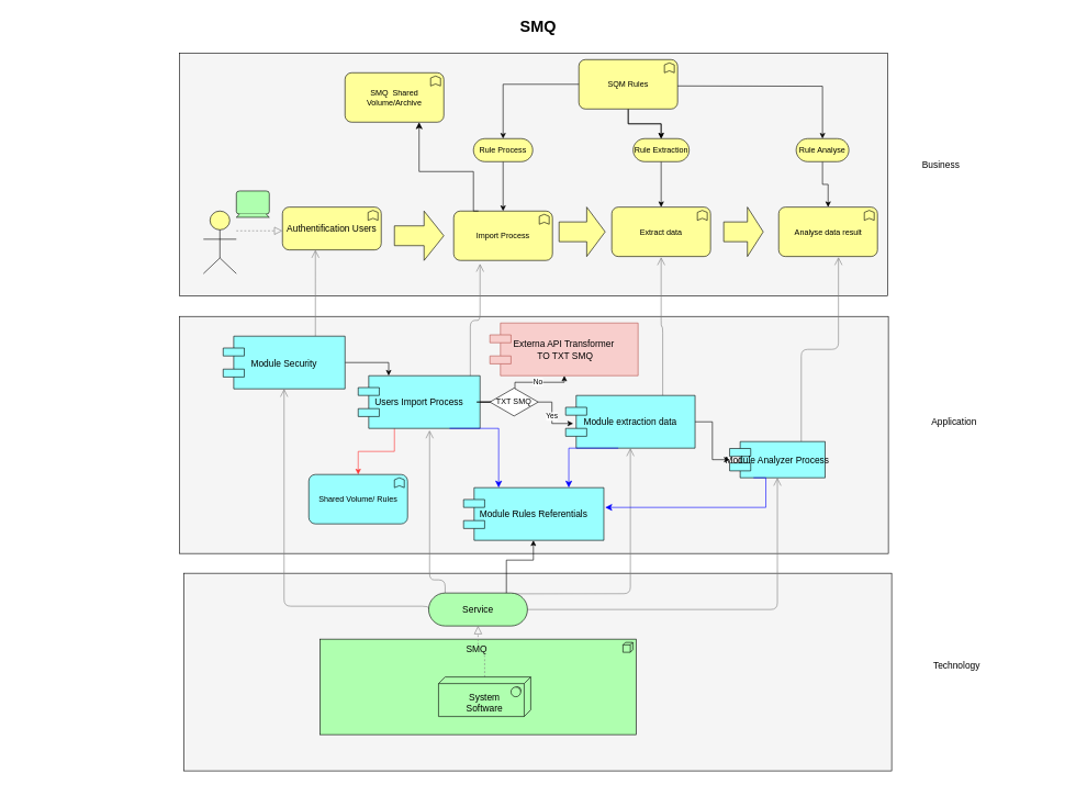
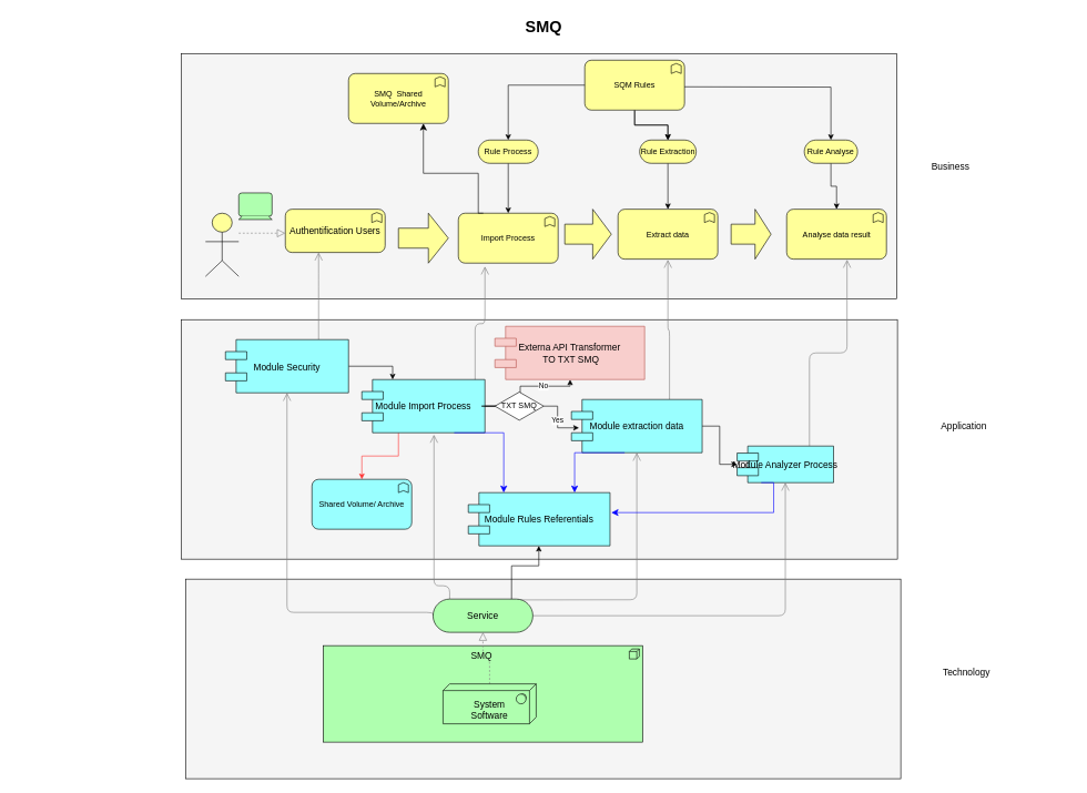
- <mxCell id="20" value="Users Import Process" style="shape=component;align=center;fillColor=#99ffff;gradientColor=none;fontSize=14;" parent="1" vertex="1"><mxGeometry x="543" y="570" width="185" height="80" as="geometry" /></mxCell>
+ <mxCell id="20" value="Module Import Process" style="shape=component;align=center;fillColor=#99ffff;gradientColor=none;fontSize=14;" parent="1" vertex="1"><mxGeometry x="543" y="570" width="185" height="80" as="geometry" /></mxCell>
- <mxCell id="58" value="Shared Volume/ Rules" style="html=1;outlineConnect=0;whiteSpace=wrap;fillColor=#99ffff;shape=mxgraph.archimate3.application;appType=func;archiType=rounded;" parent="1" vertex="1"><mxGeometry x="468" y="720" width="150" height="75" as="geometry" /></mxCell>
+ <mxCell id="58" value="Shared Volume/ Archive" style="html=1;outlineConnect=0;whiteSpace=wrap;fillColor=#99ffff;shape=mxgraph.archimate3.application;appType=func;archiType=rounded;" parent="1" vertex="1"><mxGeometry x="468" y="720" width="150" height="75" as="geometry" /></mxCell>
